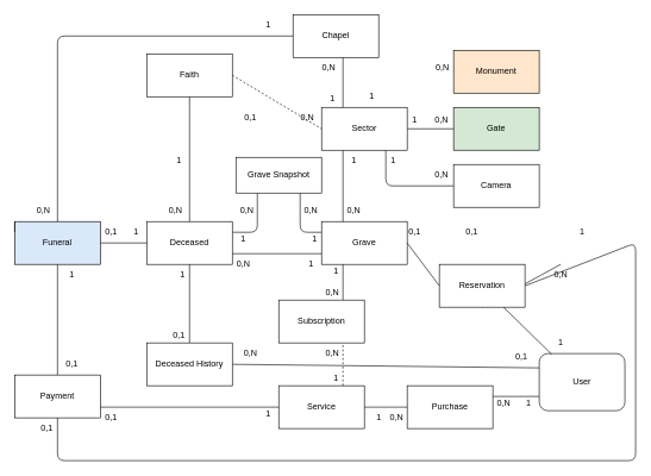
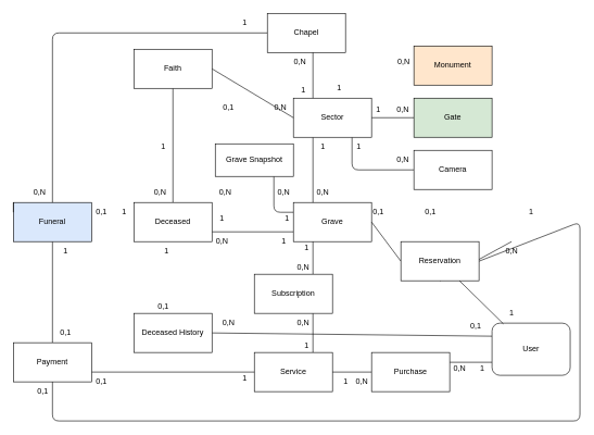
- <mxCell id="27" style="edgeStyle=none;html=1;exitX=1;exitY=0.5;exitDx=0;exitDy=0;entryX=0;entryY=0.5;entryDx=0;entryDy=0;strokeColor=default;endArrow=none;endFill=0;dashed=1;" parent="1" source="28" target="17" edge="1"><mxGeometry relative="1" as="geometry" /></mxCell>
+ <mxCell id="27" style="edgeStyle=none;html=1;exitX=1;exitY=0.5;exitDx=0;exitDy=0;entryX=0;entryY=0.5;entryDx=0;entryDy=0;strokeColor=default;endArrow=none;endFill=0;" parent="1" source="28" target="17" edge="1"><mxGeometry relative="1" as="geometry" /></mxCell>
- <mxCell id="10" style="edgeStyle=none;html=1;exitX=1;exitY=0.25;exitDx=0;exitDy=0;entryX=0.25;entryY=1;entryDx=0;entryDy=0;endArrow=none;endFill=0;" edge="1" parent="1" source="11" target="84"><mxGeometry relative="1" as="geometry"><Array as="points"><mxPoint x="360" y="325" /></Array></mxGeometry></mxCell>
- <mxCell id="25" style="edgeStyle=none;html=1;exitX=1;exitY=0.5;exitDx=0;exitDy=0;entryX=0;entryY=0.5;entryDx=0;entryDy=0;strokeColor=default;endArrow=none;endFill=0;" parent="1" source="26" target="11" edge="1"><mxGeometry relative="1" as="geometry" /></mxCell>
- <mxCell id="44" style="edgeStyle=none;html=1;exitX=0.5;exitY=0;exitDx=0;exitDy=0;entryX=0.5;entryY=1;entryDx=0;entryDy=0;strokeColor=default;endArrow=none;endFill=0;" parent="1" source="45" target="11" edge="1"><mxGeometry relative="1" as="geometry" /></mxCell>
- <mxCell id="20" style="edgeStyle=none;html=1;exitX=0.75;exitY=0;exitDx=0;exitDy=0;entryX=0.75;entryY=1;entryDx=0;entryDy=0;endArrow=none;endFill=0;dashed=1;" edge="1" parent="1" source="21" target="71"><mxGeometry relative="1" as="geometry" /></mxCell>
+ <mxCell id="20" style="edgeStyle=none;html=1;exitX=0.75;exitY=0;exitDx=0;exitDy=0;entryX=0.75;entryY=1;entryDx=0;entryDy=0;endArrow=none;endFill=0;" edge="1" parent="1" source="21" target="71"><mxGeometry relative="1" as="geometry" /></mxCell>
